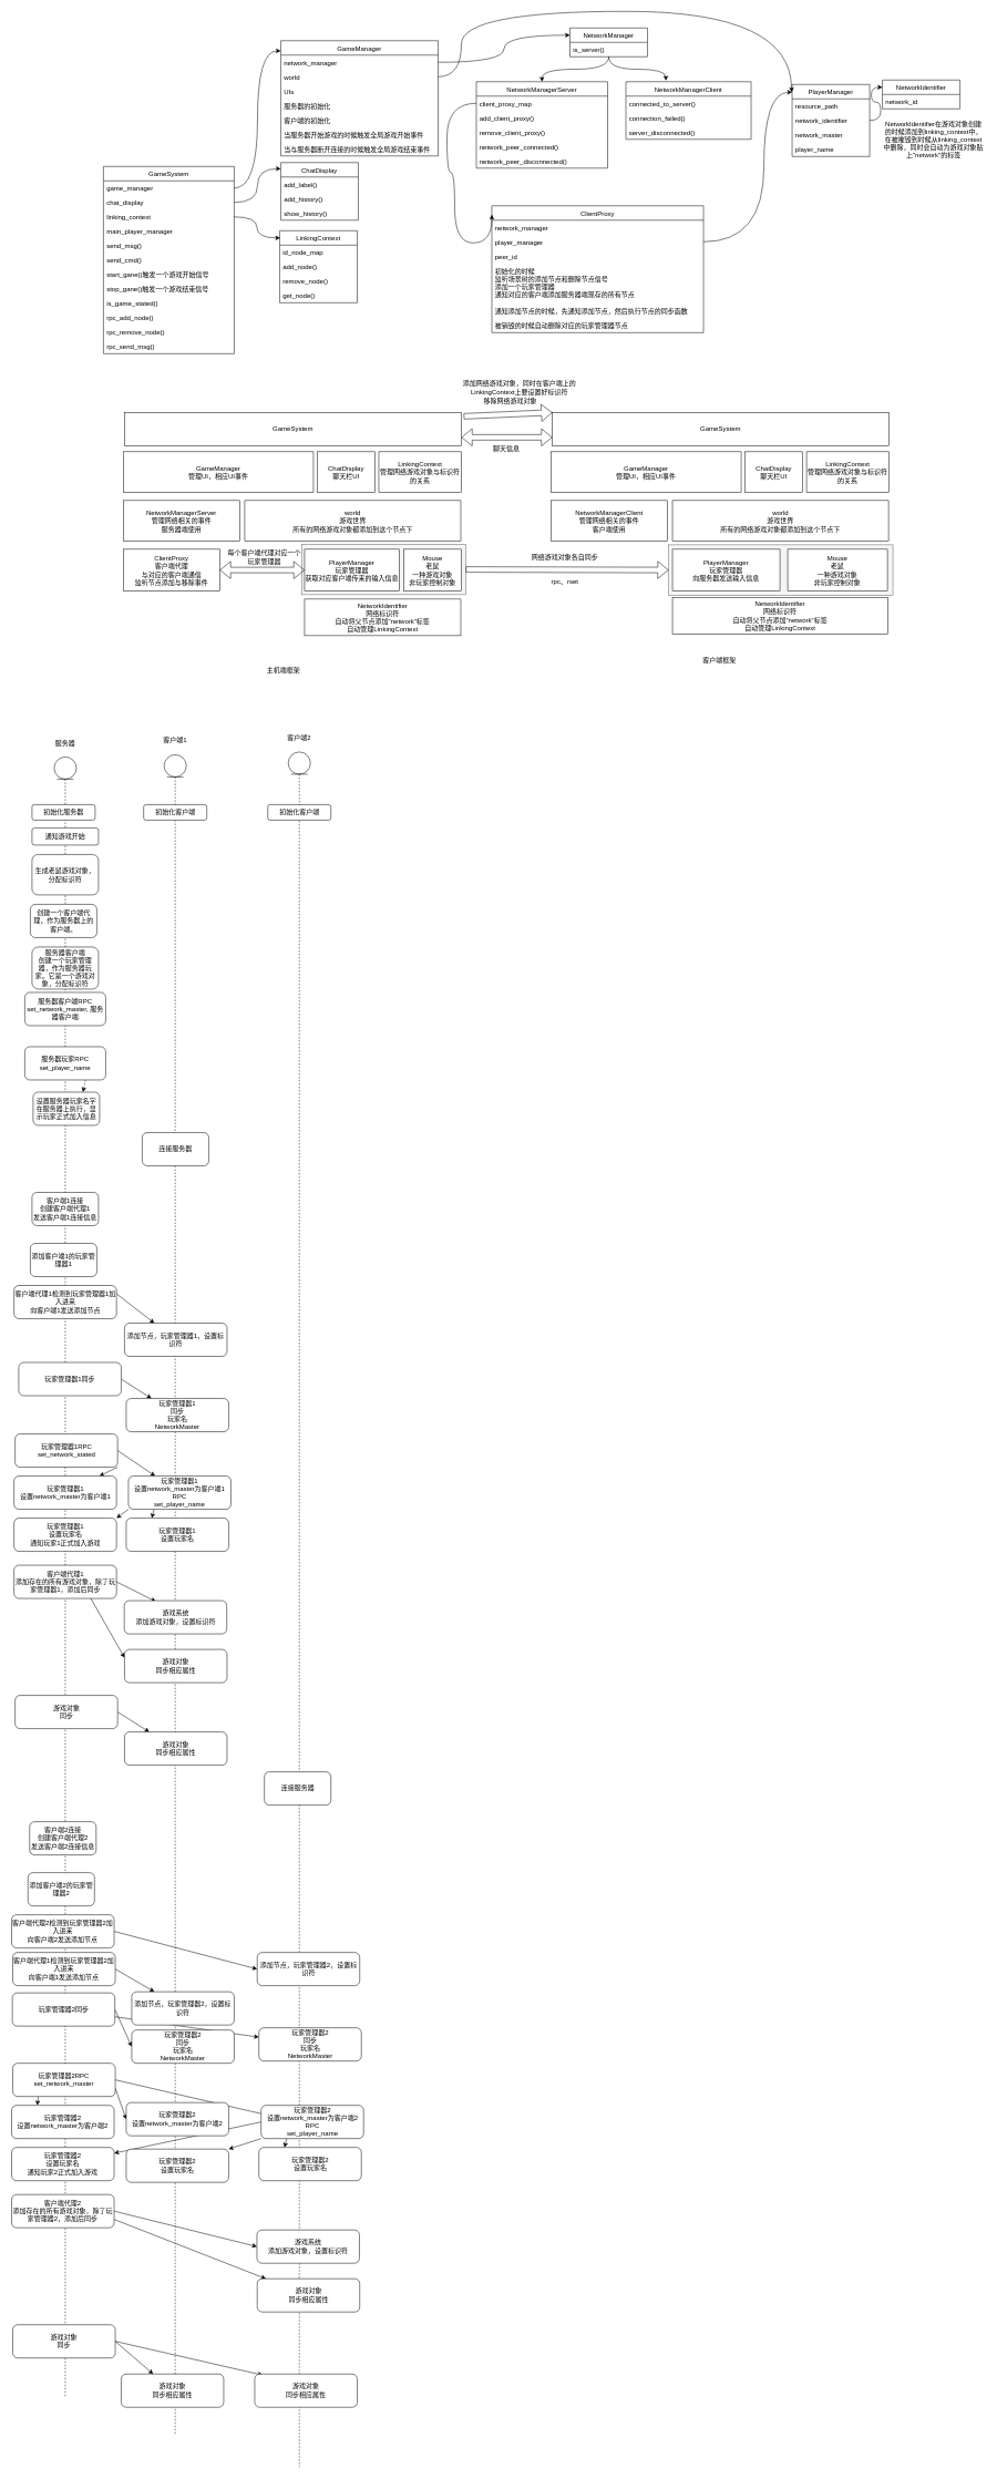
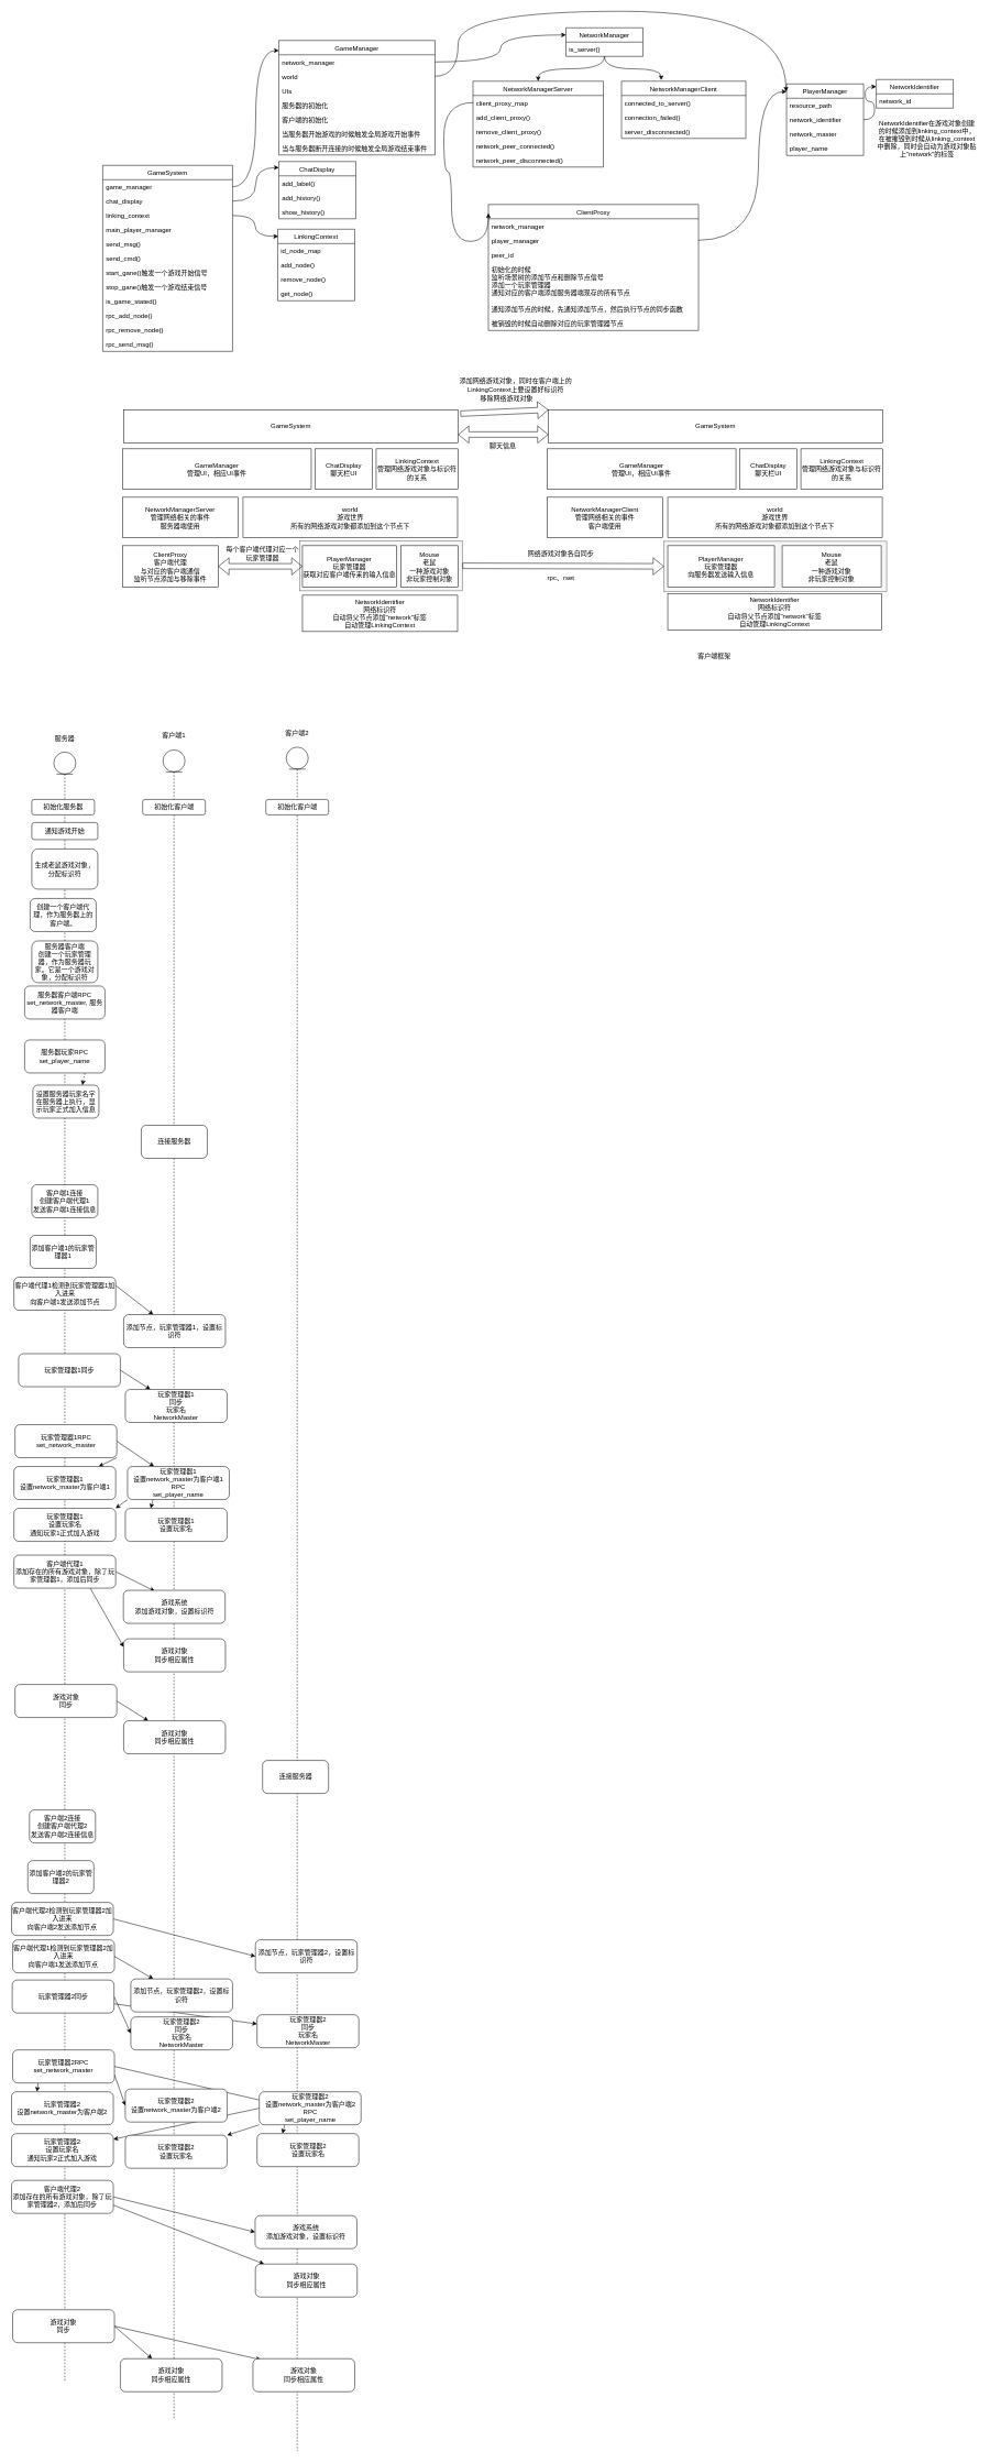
- <mxCell id="101" value="主机端框架" style="text;html=1;strokeColor=none;fillColor=none;align=center;verticalAlign=middle;whiteSpace=wrap;rounded=0;" vertex="1" parent="1"><mxGeometry x="439" y="1197" width="144" height="24" as="geometry" /></mxCell>
- <mxCell id="129" value="玩家管理器1RPC&lt;br&gt;set_network_stated" style="rounded=1;whiteSpace=wrap;html=1;" vertex="1" parent="1"><mxGeometry x="26.5" y="2588" width="185" height="60" as="geometry" /></mxCell>
+ <mxCell id="129" value="玩家管理器1RPC&lt;br&gt;set_network_master" style="rounded=1;whiteSpace=wrap;html=1;" vertex="1" parent="1"><mxGeometry x="26.5" y="2588" width="185" height="60" as="geometry" /></mxCell>
